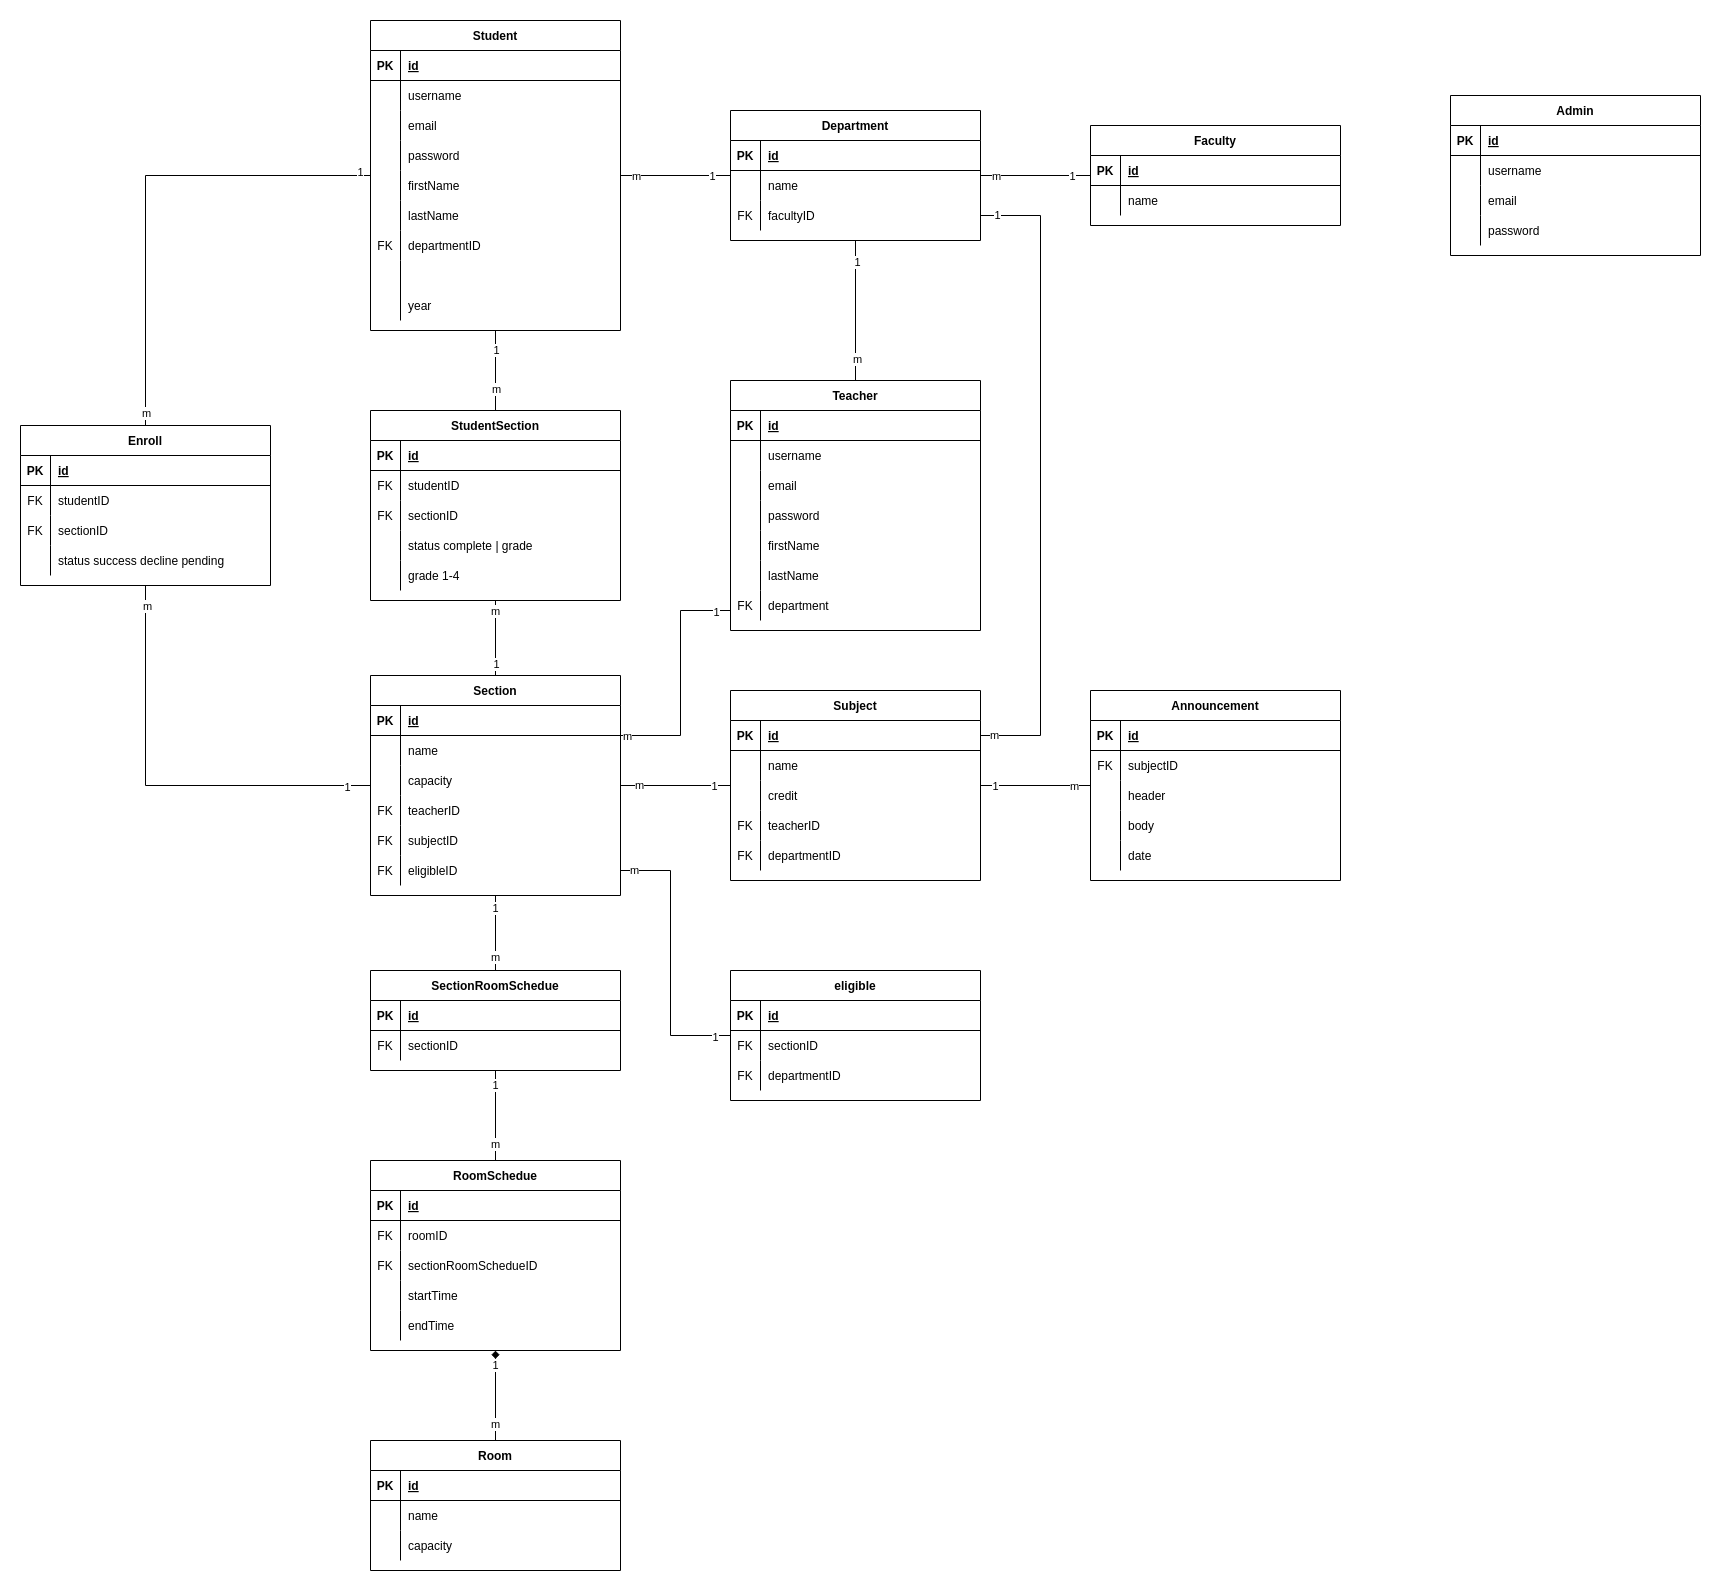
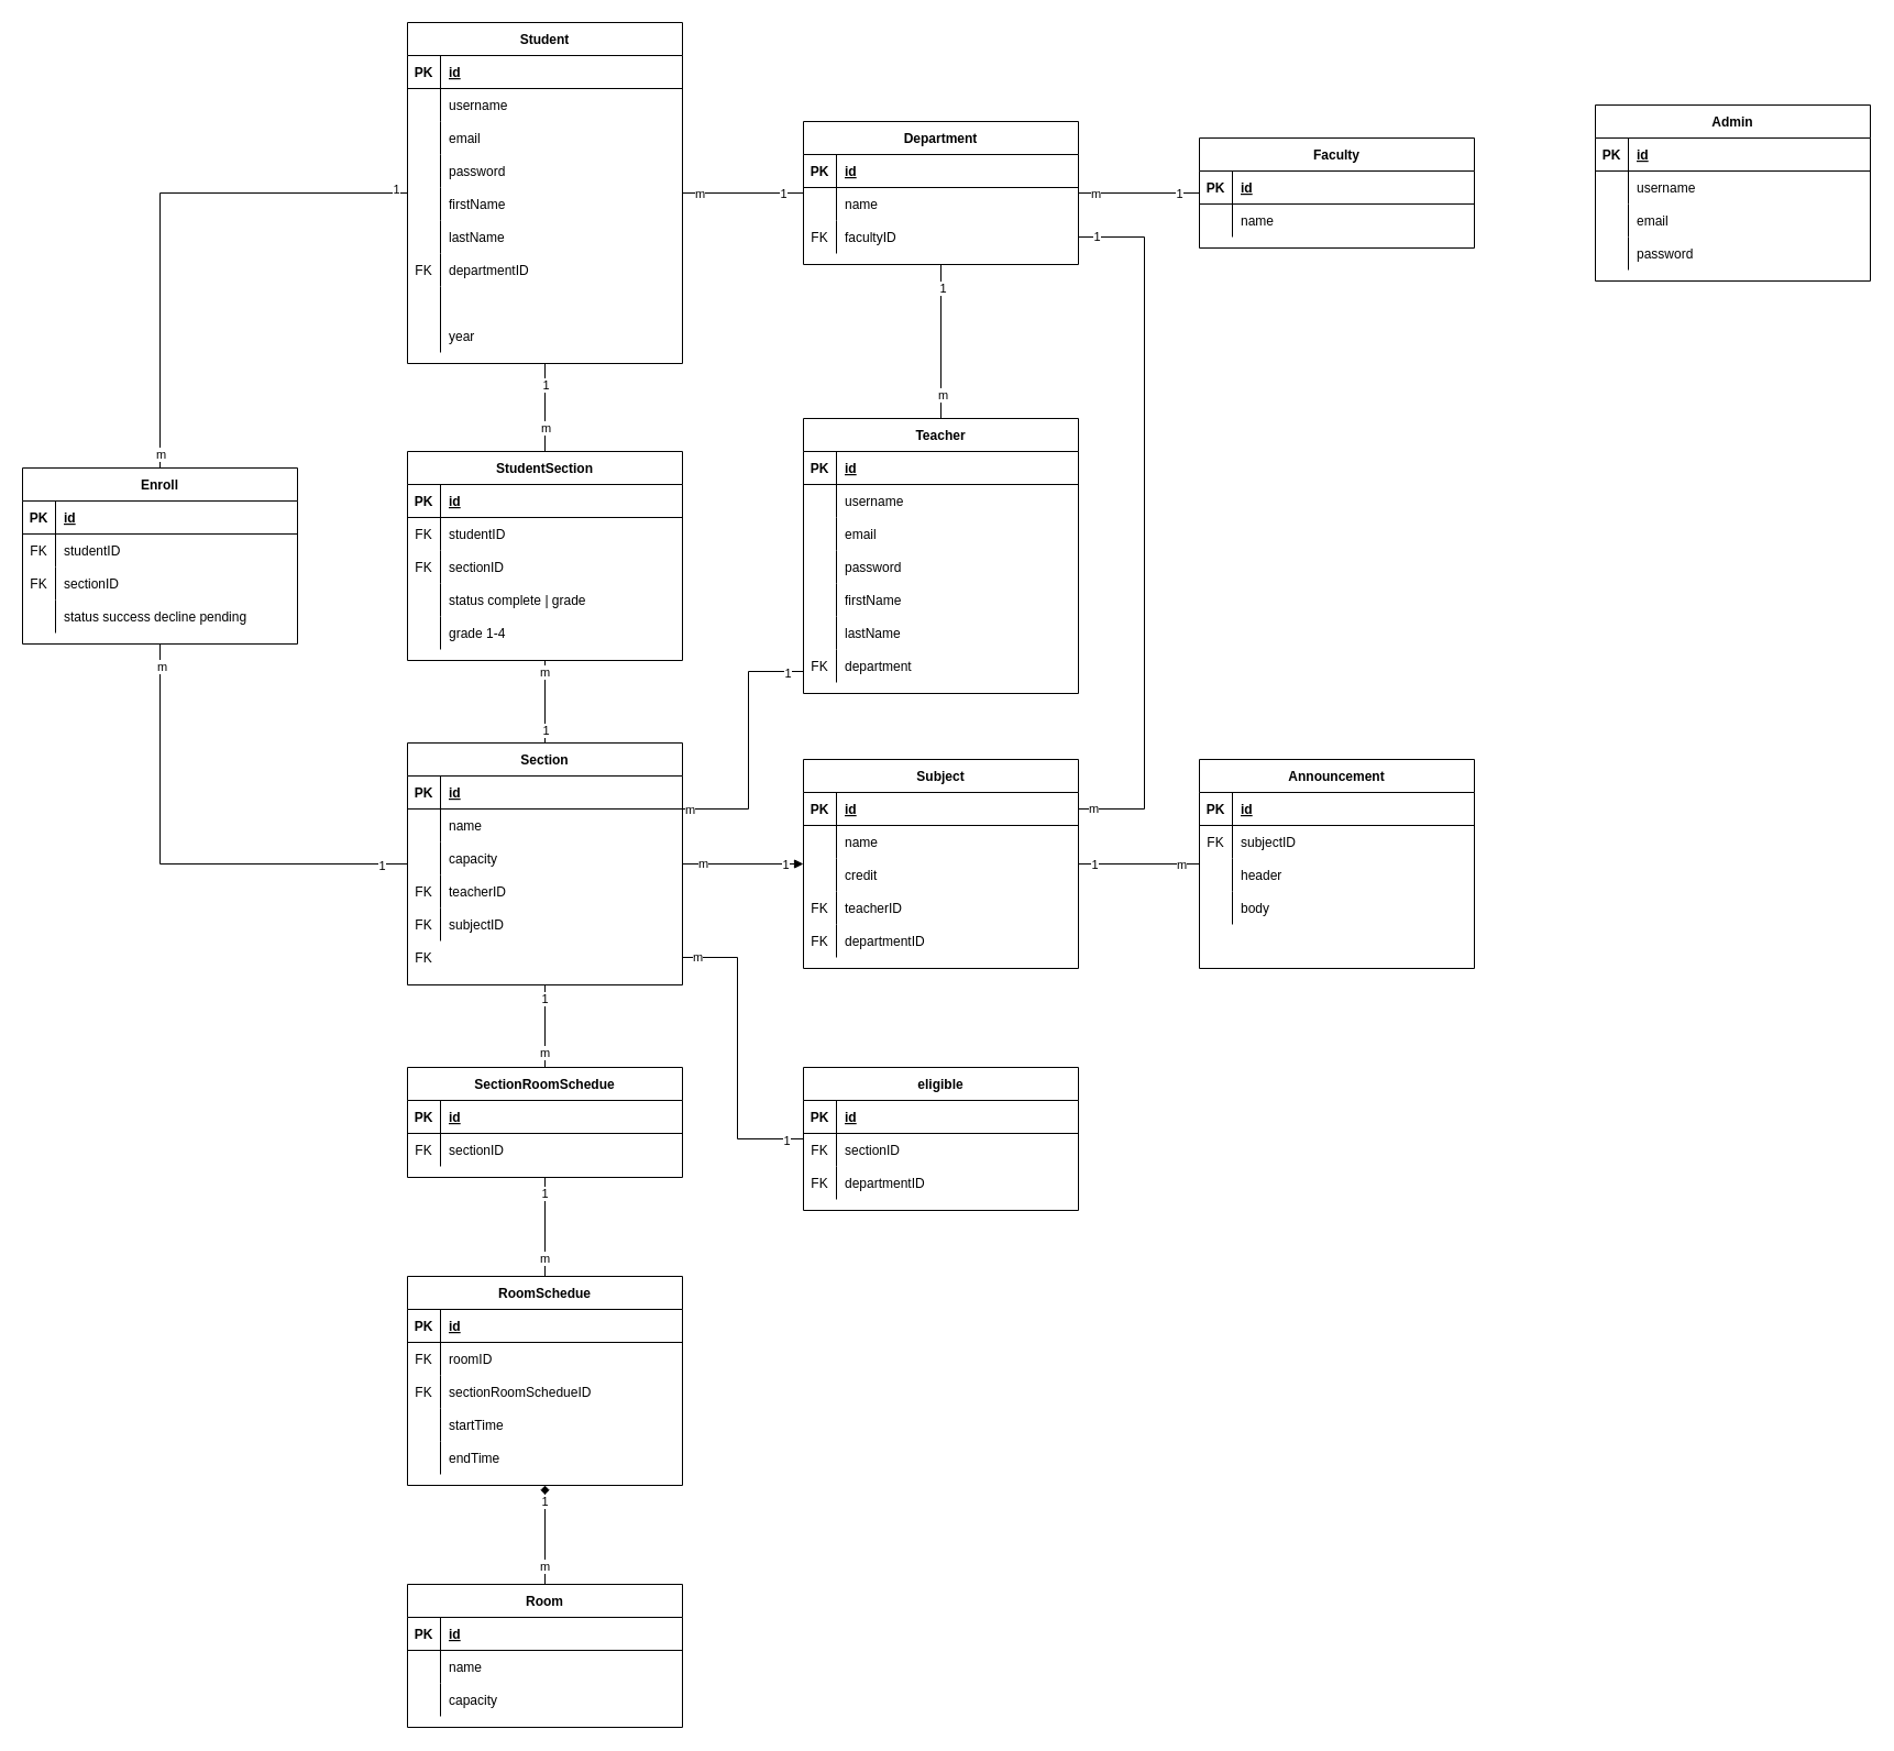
- <mxCell id="115" value="" style="endArrow=none;html=1;rounded=0;" parent="1" source="96" target="46" edge="1"><mxGeometry width="50" height="50" relative="1" as="geometry"><mxPoint x="630" y="515" as="sourcePoint" /><mxPoint x="900" y="360" as="targetPoint" /></mxGeometry></mxCell>
+ <mxCell id="115" value="" style="endArrow=block;html=1;rounded=0;" parent="1" source="96" target="46" edge="1"><mxGeometry width="50" height="50" relative="1" as="geometry"><mxPoint x="630" y="515" as="sourcePoint" /><mxPoint x="900" y="360" as="targetPoint" /></mxGeometry></mxCell>
- <mxCell id="175" value="date" style="shape=partialRectangle;overflow=hidden;connectable=0;fillColor=none;top=0;left=0;bottom=0;right=0;align=left;spacingLeft=6;" parent="173" vertex="1"><mxGeometry x="30" width="220" height="30" as="geometry"><mxRectangle width="220" height="30" as="alternateBounds" /></mxGeometry></mxCell>
- <mxCell id="114" value="eligibleID" style="shape=partialRectangle;overflow=hidden;connectable=0;fillColor=none;top=0;left=0;bottom=0;right=0;align=left;spacingLeft=6;" vertex="1" parent="112"><mxGeometry x="30" width="220" height="30" as="geometry"><mxRectangle width="220" height="30" as="alternateBounds" /></mxGeometry></mxCell>
